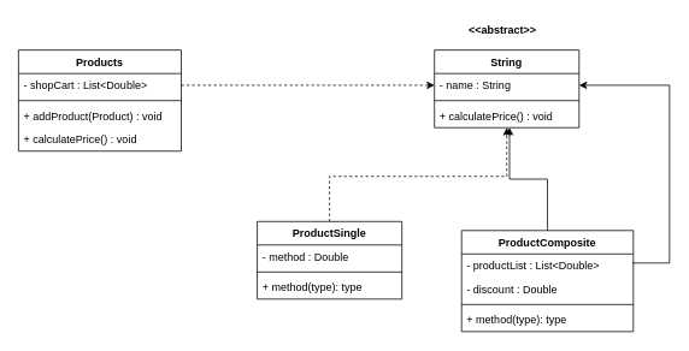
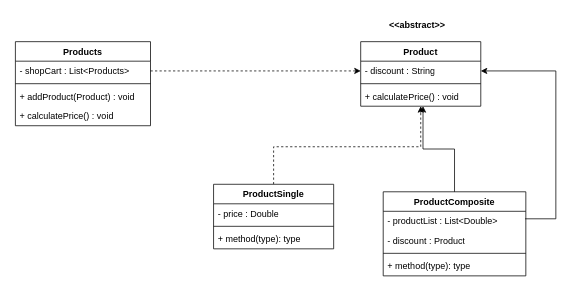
- <mxCell id="7" value="String" style="swimlane;fontStyle=1;align=center;verticalAlign=top;childLayout=stackLayout;horizontal=1;startSize=26;horizontalStack=0;resizeParent=1;resizeParentMax=0;resizeLast=0;collapsible=1;marginBottom=0;whiteSpace=wrap;html=1;" parent="1" vertex="1"><mxGeometry x="480" y="55" width="160" height="86" as="geometry" /></mxCell>
+ <mxCell id="7" value="Product" style="swimlane;fontStyle=1;align=center;verticalAlign=top;childLayout=stackLayout;horizontal=1;startSize=26;horizontalStack=0;resizeParent=1;resizeParentMax=0;resizeLast=0;collapsible=1;marginBottom=0;whiteSpace=wrap;html=1;" parent="1" vertex="1"><mxGeometry x="480" y="55" width="160" height="86" as="geometry" /></mxCell>
- <mxCell id="3" value="- shopCart : List&amp;lt;Double&amp;gt;" style="text;strokeColor=none;fillColor=none;align=left;verticalAlign=top;spacingLeft=4;spacingRight=4;overflow=hidden;rotatable=0;points=[[0,0.5],[1,0.5]];portConstraint=eastwest;whiteSpace=wrap;html=1;" parent="2" vertex="1"><mxGeometry y="26" width="180" height="26" as="geometry" /></mxCell>
+ <mxCell id="3" value="- shopCart : List&amp;lt;Products&amp;gt;" style="text;strokeColor=none;fillColor=none;align=left;verticalAlign=top;spacingLeft=4;spacingRight=4;overflow=hidden;rotatable=0;points=[[0,0.5],[1,0.5]];portConstraint=eastwest;whiteSpace=wrap;html=1;" parent="2" vertex="1"><mxGeometry y="26" width="180" height="26" as="geometry" /></mxCell>
- <mxCell id="8" value="- name : String" style="text;strokeColor=none;fillColor=none;align=left;verticalAlign=top;spacingLeft=4;spacingRight=4;overflow=hidden;rotatable=0;points=[[0,0.5],[1,0.5]];portConstraint=eastwest;whiteSpace=wrap;html=1;" parent="7" vertex="1"><mxGeometry y="26" width="160" height="26" as="geometry" /></mxCell>
+ <mxCell id="8" value="- discount : String" style="text;strokeColor=none;fillColor=none;align=left;verticalAlign=top;spacingLeft=4;spacingRight=4;overflow=hidden;rotatable=0;points=[[0,0.5],[1,0.5]];portConstraint=eastwest;whiteSpace=wrap;html=1;" parent="7" vertex="1"><mxGeometry y="26" width="160" height="26" as="geometry" /></mxCell>
- <mxCell id="14" value="- method : Double" style="text;strokeColor=none;fillColor=none;align=left;verticalAlign=top;spacingLeft=4;spacingRight=4;overflow=hidden;rotatable=0;points=[[0,0.5],[1,0.5]];portConstraint=eastwest;whiteSpace=wrap;html=1;" parent="13" vertex="1"><mxGeometry y="26" width="160" height="26" as="geometry" /></mxCell>
+ <mxCell id="14" value="- price : Double" style="text;strokeColor=none;fillColor=none;align=left;verticalAlign=top;spacingLeft=4;spacingRight=4;overflow=hidden;rotatable=0;points=[[0,0.5],[1,0.5]];portConstraint=eastwest;whiteSpace=wrap;html=1;" parent="13" vertex="1"><mxGeometry y="26" width="160" height="26" as="geometry" /></mxCell>
- <mxCell id="20" value="- discount : Double" style="text;strokeColor=none;fillColor=none;align=left;verticalAlign=top;spacingLeft=4;spacingRight=4;overflow=hidden;rotatable=0;points=[[0,0.5],[1,0.5]];portConstraint=eastwest;whiteSpace=wrap;html=1;" parent="18" vertex="1"><mxGeometry y="52" width="190" height="26" as="geometry" /></mxCell>
+ <mxCell id="20" value="- discount : Product" style="text;strokeColor=none;fillColor=none;align=left;verticalAlign=top;spacingLeft=4;spacingRight=4;overflow=hidden;rotatable=0;points=[[0,0.5],[1,0.5]];portConstraint=eastwest;whiteSpace=wrap;html=1;" parent="18" vertex="1"><mxGeometry y="52" width="190" height="26" as="geometry" /></mxCell>
